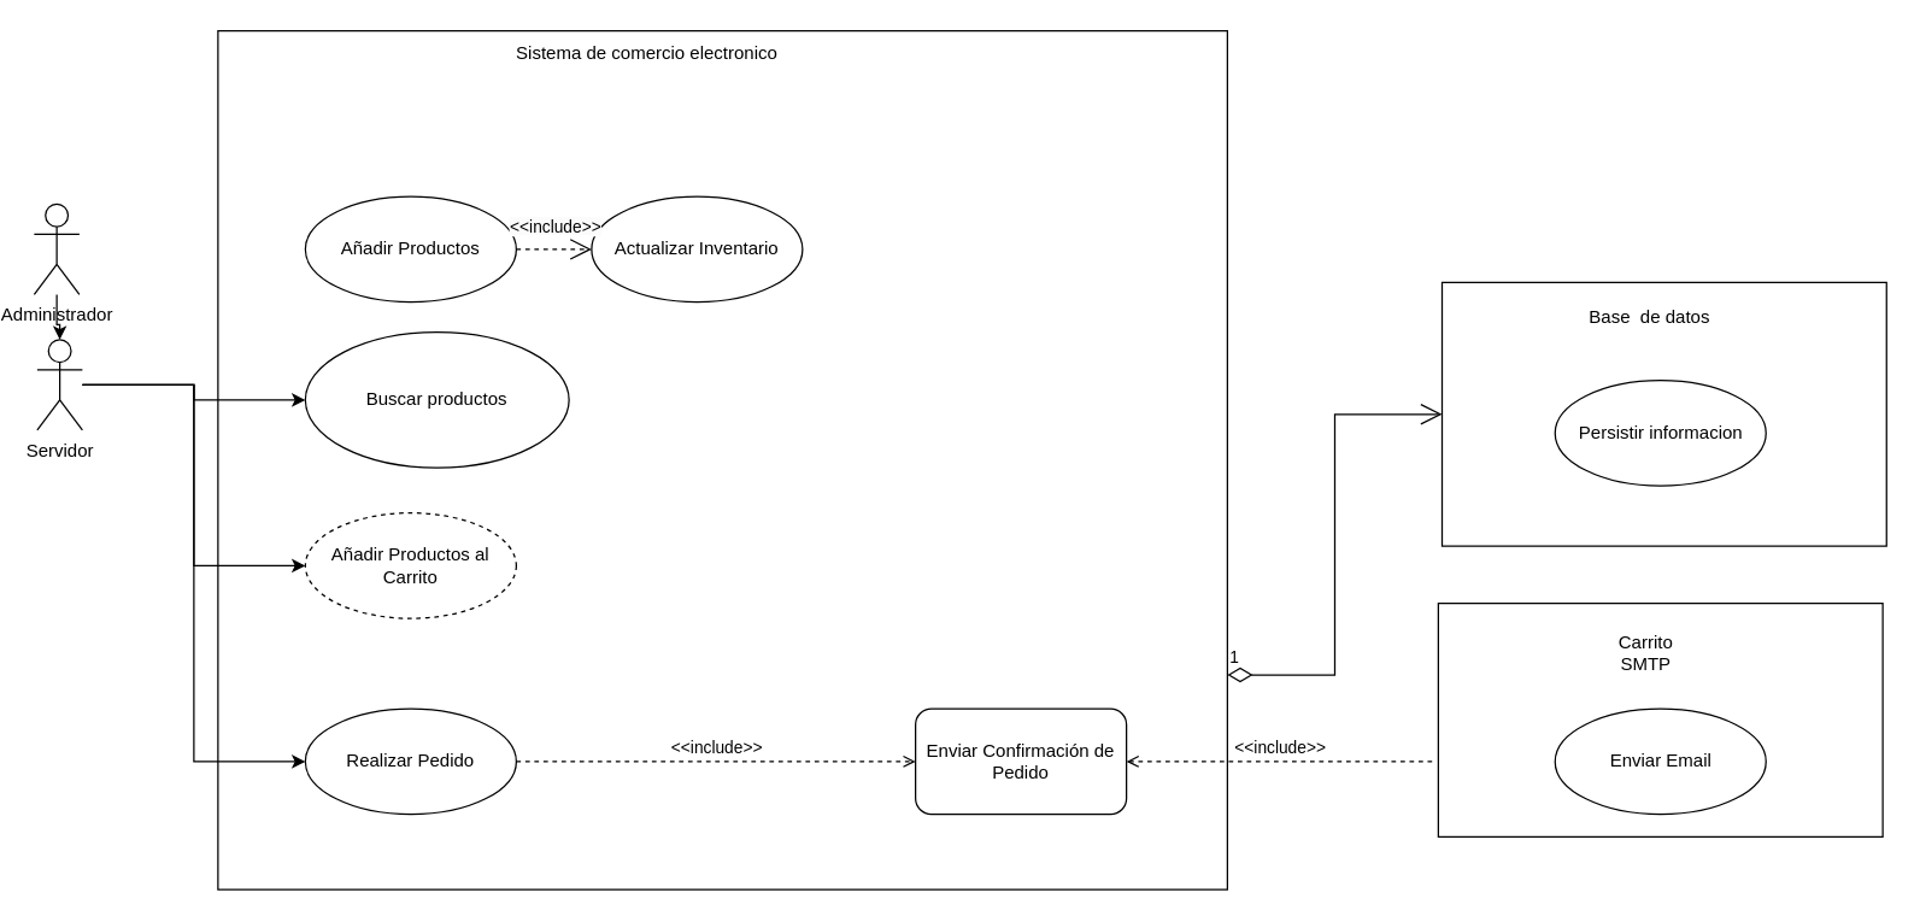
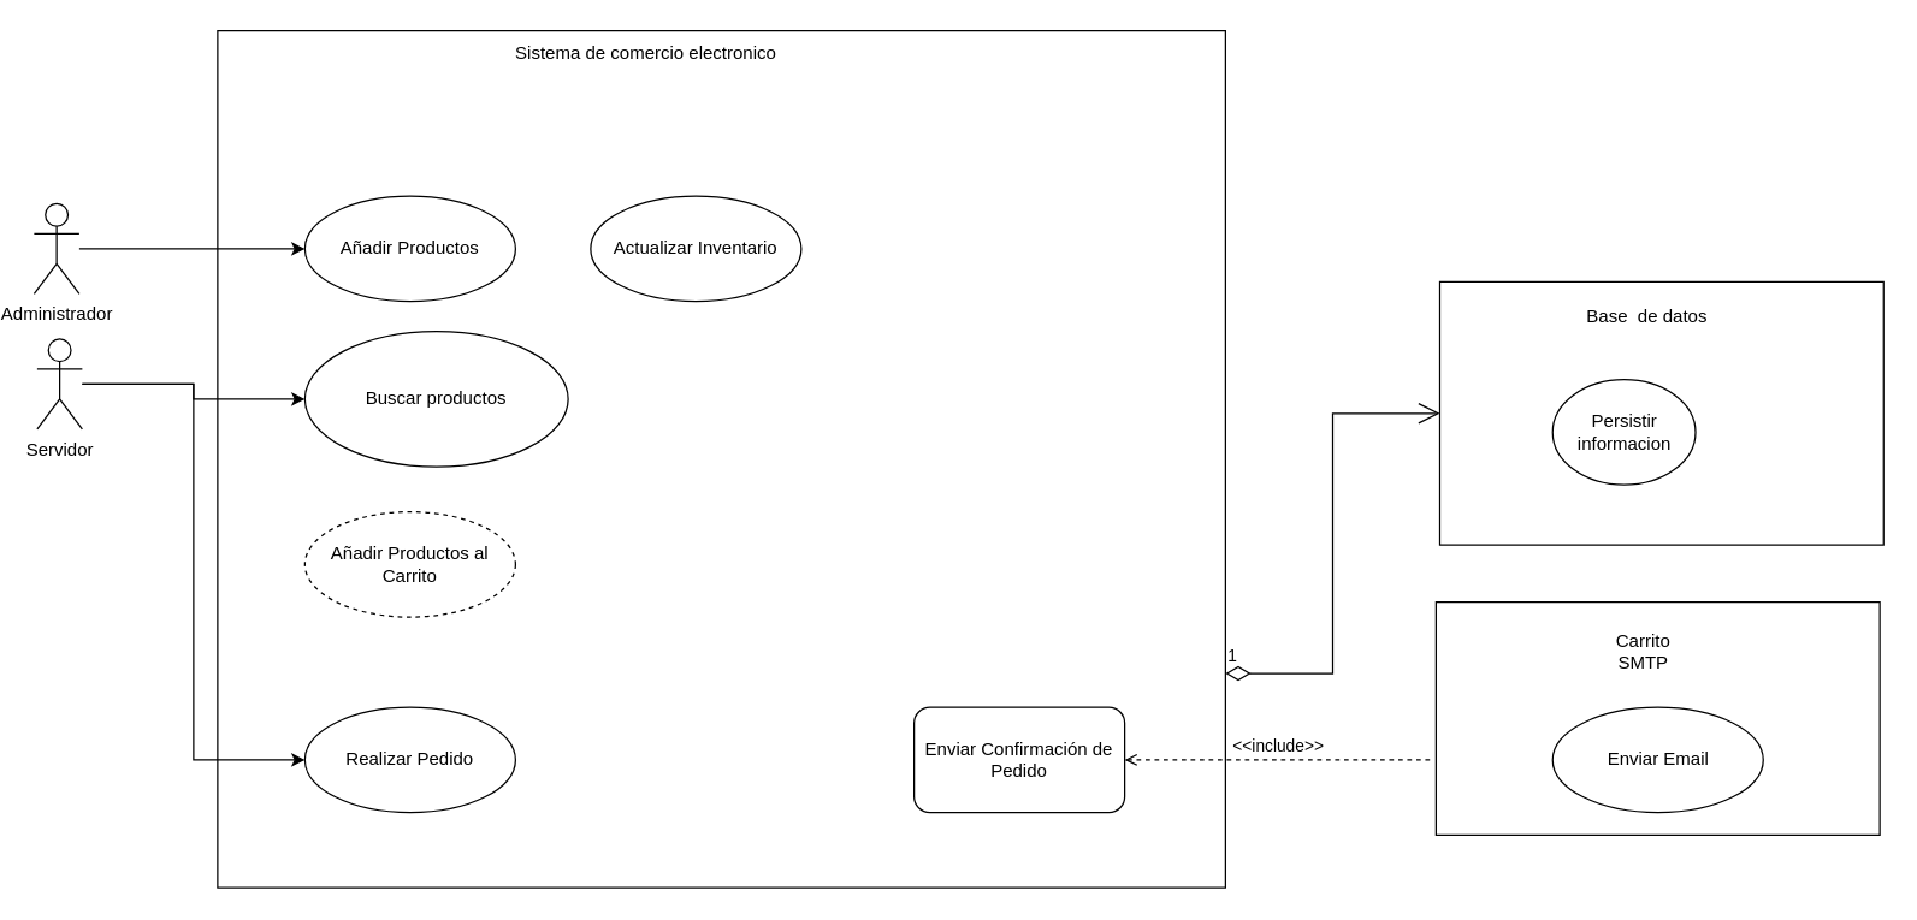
- <mxCell id="15" value="&lt;span style=&quot;background-color: rgb(251, 251, 251);&quot;&gt;&amp;lt;&amp;lt;include&amp;gt;&amp;gt;&lt;/span&gt;" style="endArrow=open;endSize=12;dashed=1;html=1;rounded=0;exitX=1;exitY=0.5;exitDx=0;exitDy=0;entryX=0;entryY=0.5;entryDx=0;entryDy=0;" edge="1" parent="1" source="4" target="14"><mxGeometry x="0.029" y="15" width="160" relative="1" as="geometry"><mxPoint x="370" y="130" as="sourcePoint" /><mxPoint x="530" y="130" as="targetPoint" /><Array as="points" /><mxPoint as="offset" /></mxGeometry></mxCell>
- <mxCell id="8" style="edgeStyle=orthogonalEdgeStyle;rounded=0;orthogonalLoop=1;jettySize=auto;html=1;" edge="1" parent="1" source="9" target="13"><mxGeometry relative="1" as="geometry" /></mxCell>
+ <mxCell id="8" style="edgeStyle=orthogonalEdgeStyle;rounded=0;orthogonalLoop=1;jettySize=auto;html=1;entryX=0;entryY=0.5;entryDx=0;entryDy=0;" edge="1" parent="1" source="9" target="4"><mxGeometry relative="1" as="geometry" /></mxCell>
- <mxCell id="22" value="Persistir informacion" style="ellipse;whiteSpace=wrap;html=1;" vertex="1" parent="1"><mxGeometry x="1029.5" y="252" width="140" height="70" as="geometry" /></mxCell>
+ <mxCell id="22" value="Persistir informacion" style="ellipse;whiteSpace=wrap;html=1;" vertex="1" parent="1"><mxGeometry x="1029.5" y="252" width="95" height="70" as="geometry" /></mxCell>
- <mxCell id="11" style="edgeStyle=orthogonalEdgeStyle;rounded=0;orthogonalLoop=1;jettySize=auto;html=1;entryX=0;entryY=0.5;entryDx=0;entryDy=0;" edge="1" parent="1" source="13" target="6"><mxGeometry relative="1" as="geometry" /></mxCell>
- <mxCell id="17" value="&amp;lt;&amp;lt;include&amp;gt;&amp;gt;" style="html=1;verticalAlign=bottom;labelBackgroundColor=none;endArrow=open;endFill=0;dashed=1;rounded=0;entryX=0;entryY=0.5;entryDx=0;entryDy=0;exitX=1;exitY=0.5;exitDx=0;exitDy=0;" edge="1" parent="1" source="7" target="24"><mxGeometry x="0.004" width="160" relative="1" as="geometry"><mxPoint x="1070" y="310" as="sourcePoint" /><mxPoint x="910" y="310" as="targetPoint" /><mxPoint as="offset" /></mxGeometry></mxCell>
